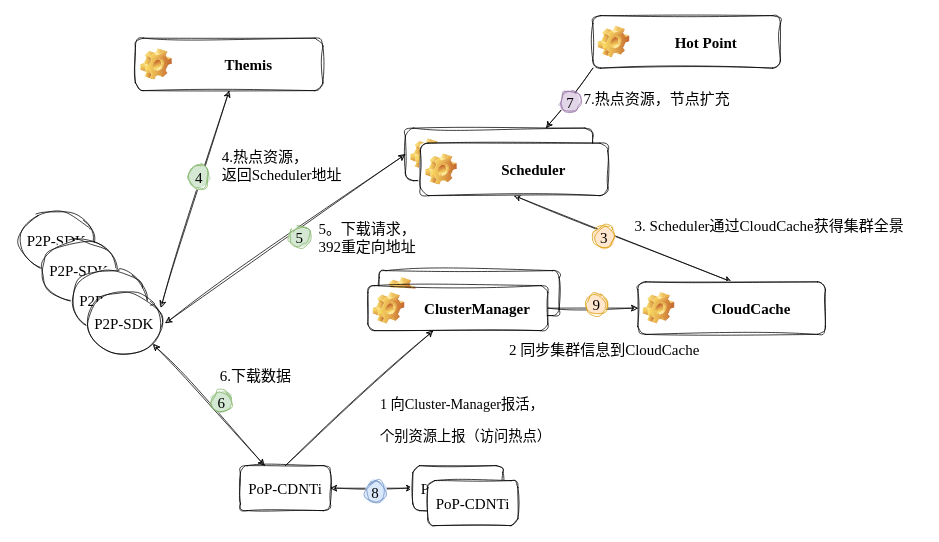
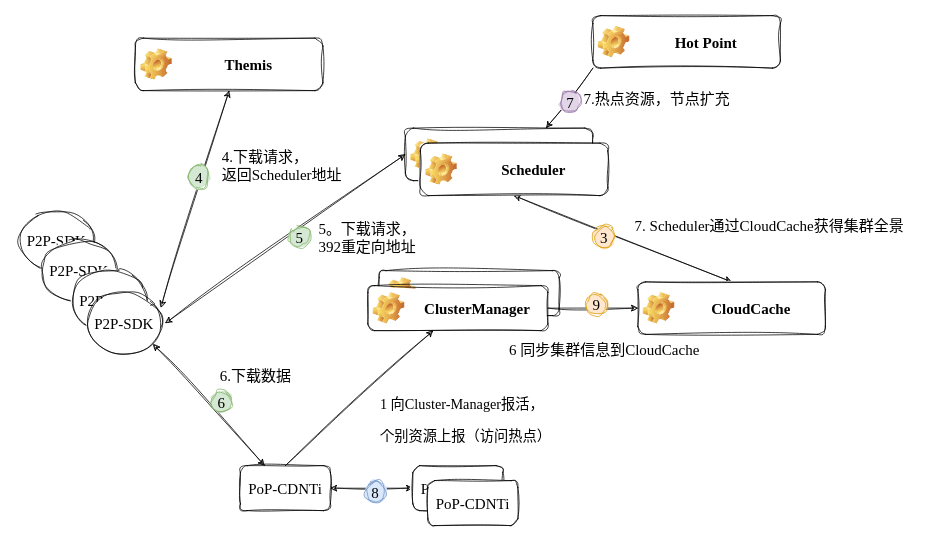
- <mxCell id="34" value="&lt;div style=&quot;text-align: left;&quot;&gt;&lt;span style=&quot;background-color: initial;&quot;&gt;&lt;font face=&quot;新叶念体&quot;&gt;4.热点资源，&lt;/font&gt;&lt;/span&gt;&lt;/div&gt;&lt;div style=&quot;text-align: left;&quot;&gt;&lt;span style=&quot;background-color: initial;&quot;&gt;&lt;font face=&quot;新叶念体&quot;&gt;返回Scheduler地址&lt;/font&gt;&lt;/span&gt;&lt;/div&gt;" style="text;html=1;align=center;verticalAlign=middle;resizable=0;points=[];autosize=1;strokeColor=none;fillColor=none;fontSize=20;fontFamily=Architects Daughter;" vertex="1" parent="1"><mxGeometry x="280" y="190" width="190" height="60" as="geometry" /></mxCell>
+ <mxCell id="34" value="&lt;div style=&quot;text-align: left;&quot;&gt;&lt;span style=&quot;background-color: initial;&quot;&gt;&lt;font face=&quot;新叶念体&quot;&gt;4.下载请求，&lt;/font&gt;&lt;/span&gt;&lt;/div&gt;&lt;div style=&quot;text-align: left;&quot;&gt;&lt;span style=&quot;background-color: initial;&quot;&gt;&lt;font face=&quot;新叶念体&quot;&gt;返回Scheduler地址&lt;/font&gt;&lt;/span&gt;&lt;/div&gt;" style="text;html=1;align=center;verticalAlign=middle;resizable=0;points=[];autosize=1;strokeColor=none;fillColor=none;fontSize=20;fontFamily=Architects Daughter;" vertex="1" parent="1"><mxGeometry x="280" y="190" width="190" height="60" as="geometry" /></mxCell>
- <mxCell id="33" value="&lt;span style=&quot;font-family: 新叶念体; text-align: left;&quot;&gt;3. Scheduler通过CloudCache获得集群全景&lt;/span&gt;" style="text;html=1;align=center;verticalAlign=middle;resizable=0;points=[];autosize=1;strokeColor=none;fillColor=none;fontSize=20;fontFamily=Architects Daughter;" vertex="1" parent="1"><mxGeometry x="820" y="280" width="410" height="40" as="geometry" /></mxCell>
+ <mxCell id="33" value="&lt;span style=&quot;font-family: 新叶念体; text-align: left;&quot;&gt;7. Scheduler通过CloudCache获得集群全景&lt;/span&gt;" style="text;html=1;align=center;verticalAlign=middle;resizable=0;points=[];autosize=1;strokeColor=none;fillColor=none;fontSize=20;fontFamily=Architects Daughter;" vertex="1" parent="1"><mxGeometry x="820" y="280" width="410" height="40" as="geometry" /></mxCell>
- <mxCell id="31" value="&lt;span style=&quot;font-family: 新叶念体; text-align: left;&quot;&gt;2 同步集群信息到CloudCache&lt;/span&gt;" style="text;html=1;align=center;verticalAlign=middle;resizable=0;points=[];autosize=1;strokeColor=none;fillColor=none;fontSize=20;fontFamily=Architects Daughter;" vertex="1" parent="1"><mxGeometry x="670" y="445" width="270" height="40" as="geometry" /></mxCell>
+ <mxCell id="31" value="&lt;span style=&quot;font-family: 新叶念体; text-align: left;&quot;&gt;6 同步集群信息到CloudCache&lt;/span&gt;" style="text;html=1;align=center;verticalAlign=middle;resizable=0;points=[];autosize=1;strokeColor=none;fillColor=none;fontSize=20;fontFamily=Architects Daughter;" vertex="1" parent="1"><mxGeometry x="670" y="445" width="270" height="40" as="geometry" /></mxCell>
